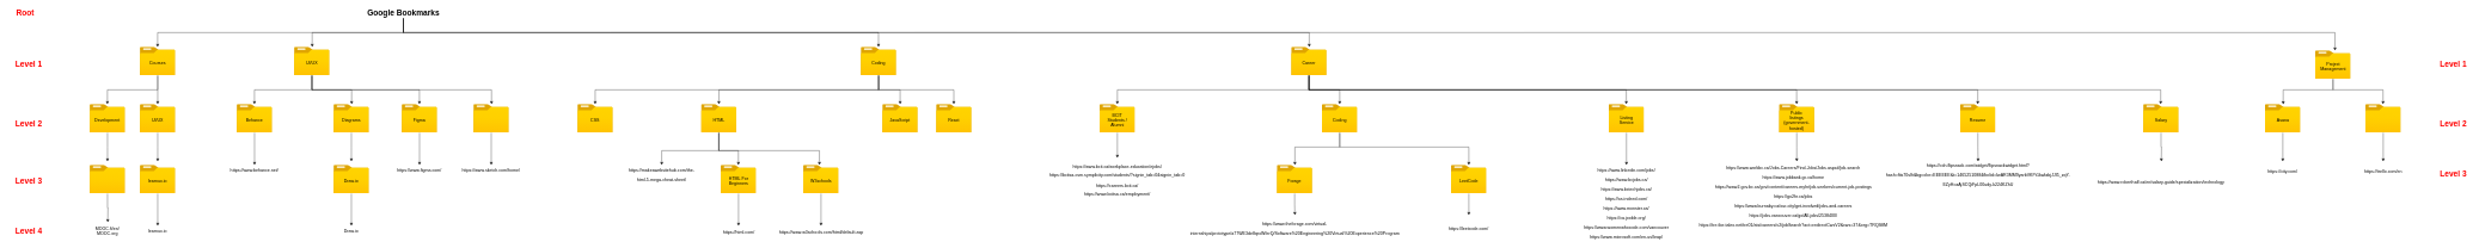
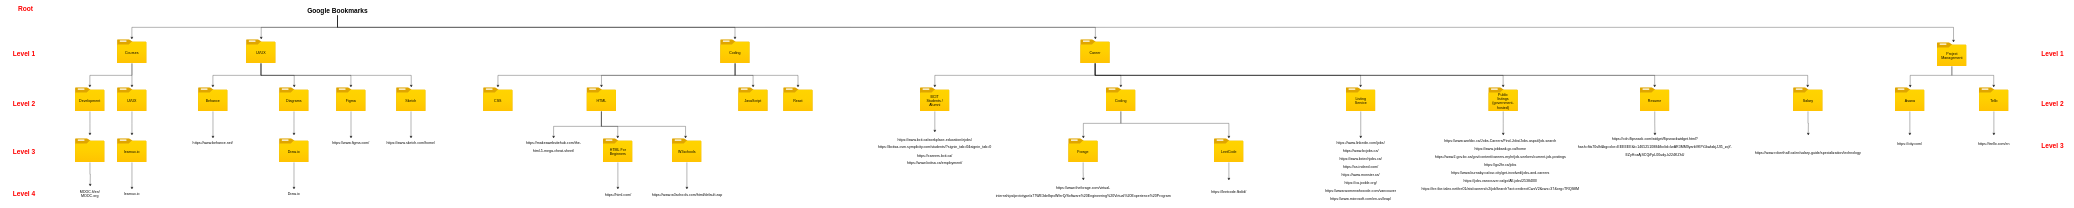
- <mxCell id="163" value="&lt;font size=&quot;1&quot; color=&quot;#ff0000&quot;&gt;&lt;b style=&quot;font-size: 22px;&quot;&gt;Root&lt;/b&gt;&lt;/font&gt;" style="text;html=1;strokeColor=none;fillColor=none;align=center;verticalAlign=middle;whiteSpace=wrap;rounded=0;" vertex="1" parent="1"><mxGeometry x="20" y="20" width="100" height="30" as="geometry" /></mxCell>
+ <mxCell id="163" value="&lt;font size=&quot;1&quot; color=&quot;#ff0000&quot;&gt;&lt;b style=&quot;font-size: 22px;&quot;&gt;Root&lt;/b&gt;&lt;/font&gt;" style="text;html=1;strokeColor=none;fillColor=none;align=center;verticalAlign=middle;whiteSpace=wrap;rounded=0;" vertex="1" parent="1"><mxGeometry x="35" y="15" width="100" height="30" as="geometry" /></mxCell>
+ <mxCell id="51" value="Sketch" style="text;html=1;strokeColor=none;fillColor=none;align=center;verticalAlign=middle;whiteSpace=wrap;rounded=0;" parent="49" vertex="1"><mxGeometry x="19.29" y="30" width="60" height="30" as="geometry" /></mxCell>
+ <mxCell id="96" value="Tello" style="text;html=1;strokeColor=none;fillColor=none;align=center;verticalAlign=middle;whiteSpace=wrap;rounded=0;" parent="94" vertex="1"><mxGeometry x="19.29" y="30" width="60" height="30" as="geometry" /></mxCell>
- <mxCell id="123" value="&lt;font style=&quot;&quot;&gt;&lt;span style=&quot;font-size: 12px;&quot;&gt;https://leetcode.com/&lt;/span&gt;&lt;br&gt;&lt;/font&gt;" style="text;html=1;strokeColor=none;fillColor=none;align=center;verticalAlign=middle;whiteSpace=wrap;rounded=0;fontSize=22;" parent="1" vertex="1"><mxGeometry x="4010" y="600" width="170" height="70" as="geometry" /></mxCell>
+ <mxCell id="123" value="&lt;font style=&quot;&quot;&gt;&lt;span style=&quot;font-size: 12px;&quot;&gt;https://leetcode.fbclid/&lt;/span&gt;&lt;br&gt;&lt;/font&gt;" style="text;html=1;strokeColor=none;fillColor=none;align=center;verticalAlign=middle;whiteSpace=wrap;rounded=0;fontSize=22;" parent="1" vertex="1"><mxGeometry x="4010" y="600" width="170" height="70" as="geometry" /></mxCell>
